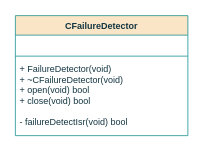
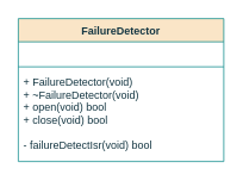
- <mxCell id="2" value="CFailureDetector" style="swimlane;fontStyle=1;align=center;verticalAlign=top;childLayout=stackLayout;horizontal=1;startSize=26;horizontalStack=0;resizeParent=1;resizeParentMax=0;resizeLast=0;collapsible=1;marginBottom=0;fillColor=#FAE5C7;strokeColor=#0F8B8D;fontColor=#143642;" parent="1" vertex="1"><mxGeometry x="20" y="20" width="230" height="160" as="geometry" /></mxCell>
+ <mxCell id="2" value="FailureDetector" style="swimlane;fontStyle=1;align=center;verticalAlign=top;childLayout=stackLayout;horizontal=1;startSize=26;horizontalStack=0;resizeParent=1;resizeParentMax=0;resizeLast=0;collapsible=1;marginBottom=0;fillColor=#FAE5C7;strokeColor=#0F8B8D;fontColor=#143642;" parent="1" vertex="1"><mxGeometry x="20" y="20" width="230" height="160" as="geometry" /></mxCell>
- <mxCell id="5" value="+ FailureDetector(void)&#10;+ ~CFailureDetector(void)&#10;+ open(void) bool&#10;+ close(void) bool&#10;&#10;- failureDetectIsr(void) bool" style="text;strokeColor=none;fillColor=none;align=left;verticalAlign=top;spacingLeft=4;spacingRight=4;overflow=hidden;rotatable=0;points=[[0,0.5],[1,0.5]];portConstraint=eastwest;fontColor=#143642;spacing=2;fontStyle=0" parent="2" vertex="1"><mxGeometry y="58" width="230" height="102" as="geometry" /></mxCell>
+ <mxCell id="5" value="+ FailureDetector(void)&#10;+ ~FailureDetector(void)&#10;+ open(void) bool&#10;+ close(void) bool&#10;&#10;- failureDetectIsr(void) bool" style="text;strokeColor=none;fillColor=none;align=left;verticalAlign=top;spacingLeft=4;spacingRight=4;overflow=hidden;rotatable=0;points=[[0,0.5],[1,0.5]];portConstraint=eastwest;fontColor=#143642;spacing=2;fontStyle=0" parent="2" vertex="1"><mxGeometry y="58" width="230" height="102" as="geometry" /></mxCell>
